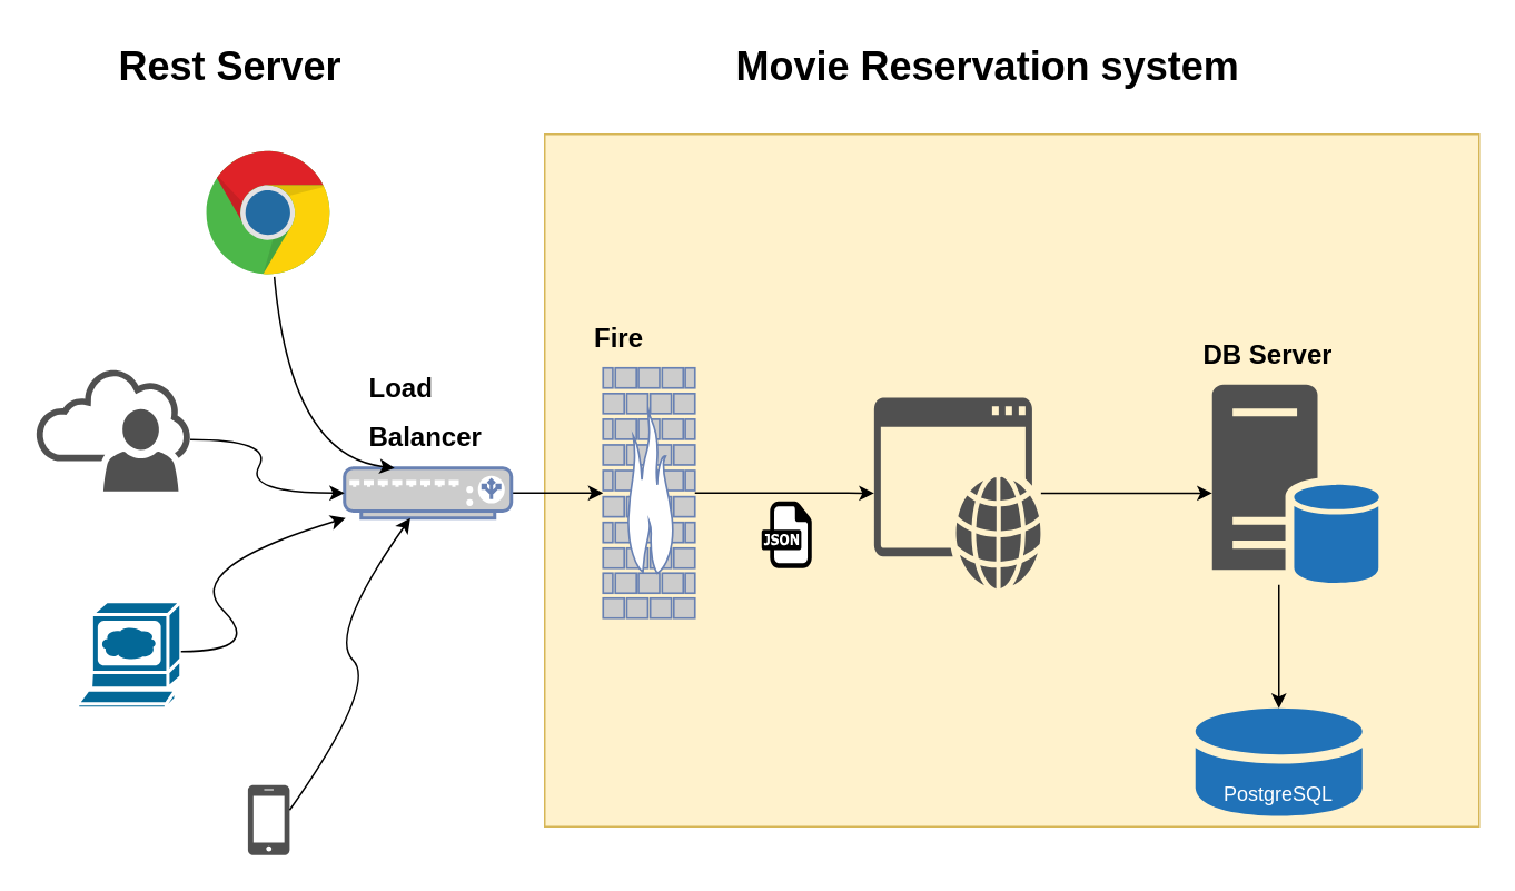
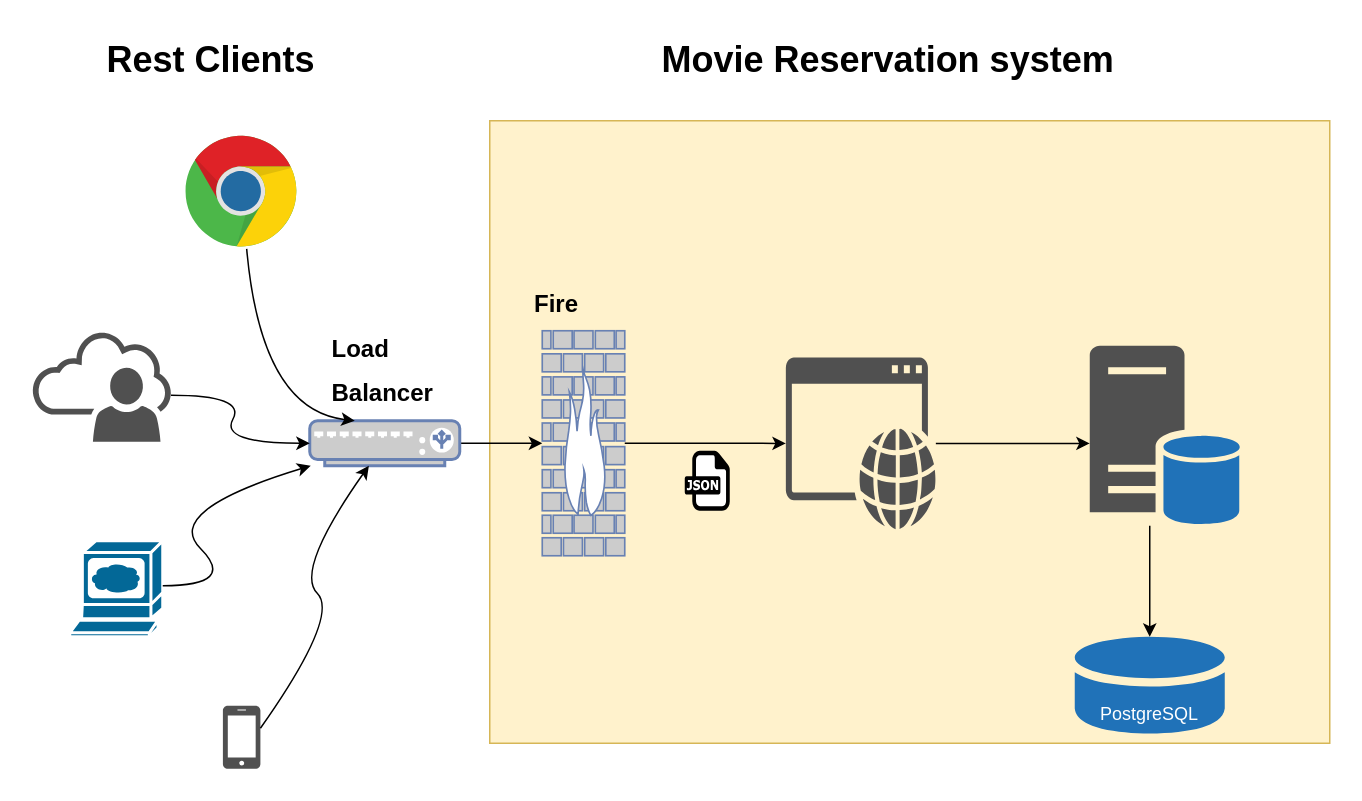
- <mxCell id="24" value="&lt;h1&gt;Rest Server&lt;/h1&gt;&lt;p&gt;&lt;br&gt;&lt;/p&gt;" style="text;html=1;strokeColor=none;fillColor=none;spacing=5;spacingTop=-20;whiteSpace=wrap;overflow=hidden;rounded=0;" vertex="1" parent="2"><mxGeometry x="45.5" width="150" height="50" as="geometry" /></mxCell>
+ <mxCell id="24" value="&lt;h1&gt;Rest Clients&lt;/h1&gt;&lt;p&gt;&lt;br&gt;&lt;/p&gt;" style="text;html=1;strokeColor=none;fillColor=none;spacing=5;spacingTop=-20;whiteSpace=wrap;overflow=hidden;rounded=0;" vertex="1" parent="2"><mxGeometry x="45.5" width="150" height="50" as="geometry" /></mxCell>
- <mxCell id="27" value="&lt;h1&gt;&lt;span style=&quot;font-size: 16px&quot;&gt;DB Server&lt;/span&gt;&lt;/h1&gt;" style="text;html=1;strokeColor=none;fillColor=none;spacing=5;spacingTop=-20;whiteSpace=wrap;overflow=hidden;rounded=0;" vertex="1" parent="2"><mxGeometry x="695.5" y="170" width="100" height="40" as="geometry" /></mxCell>
